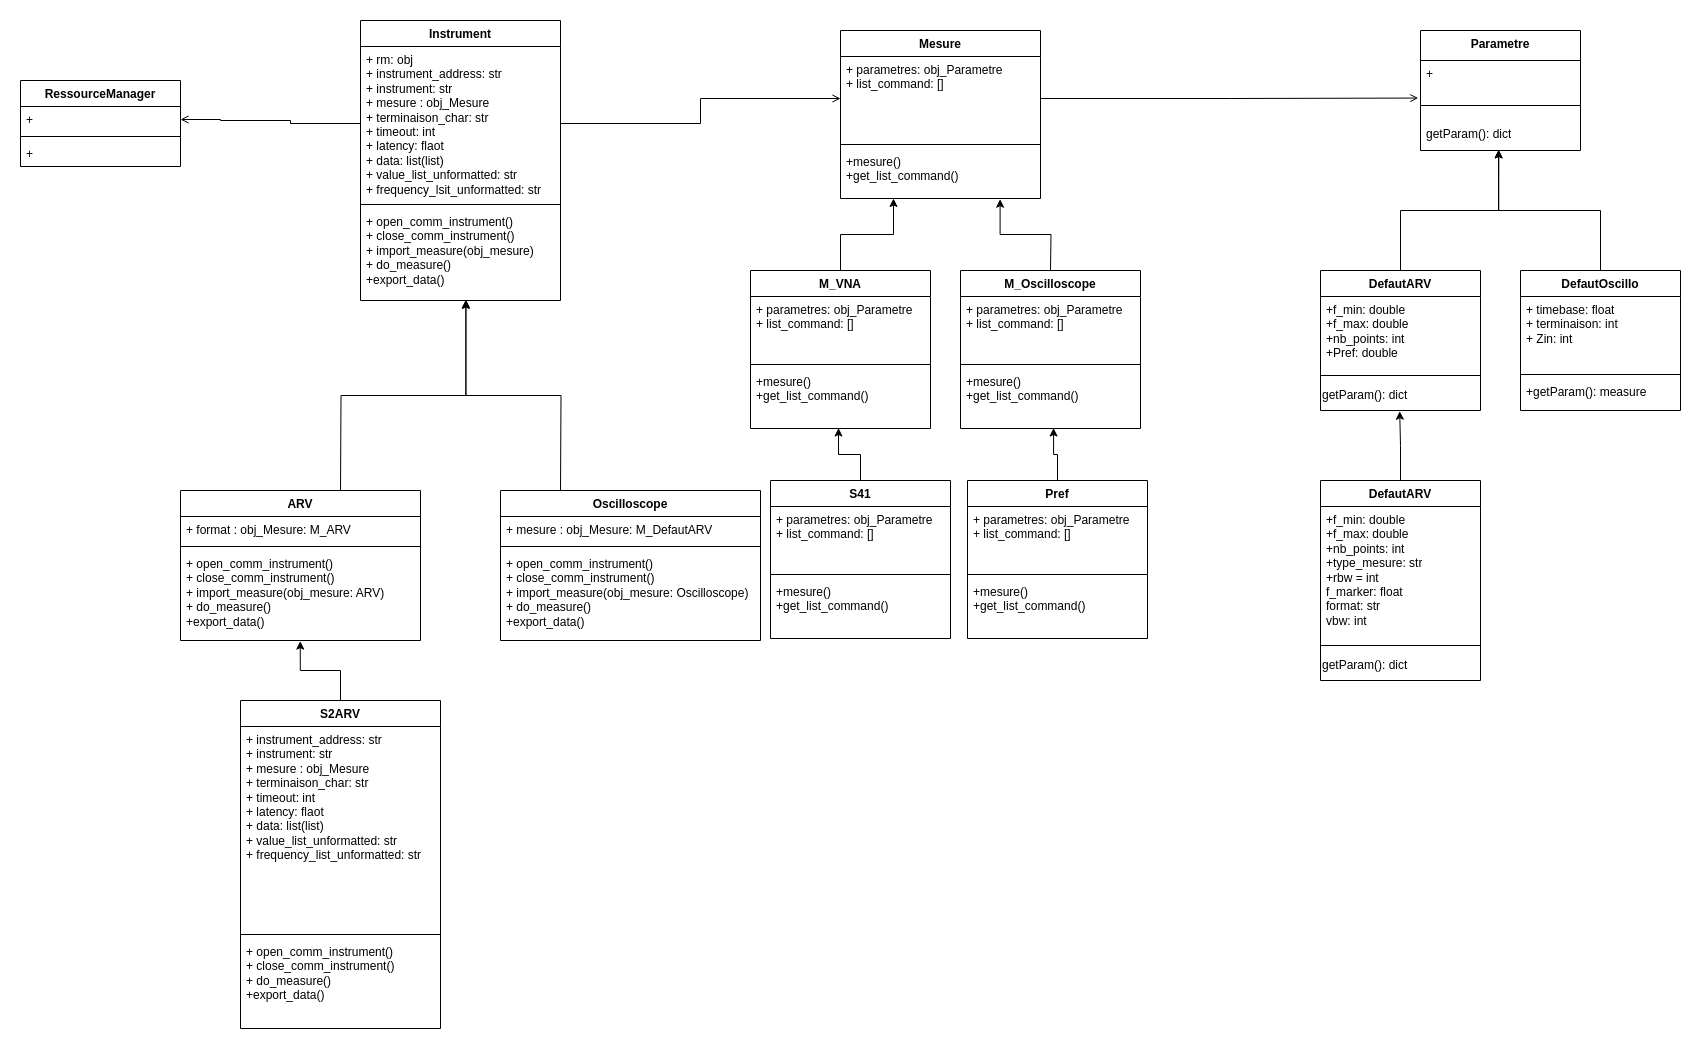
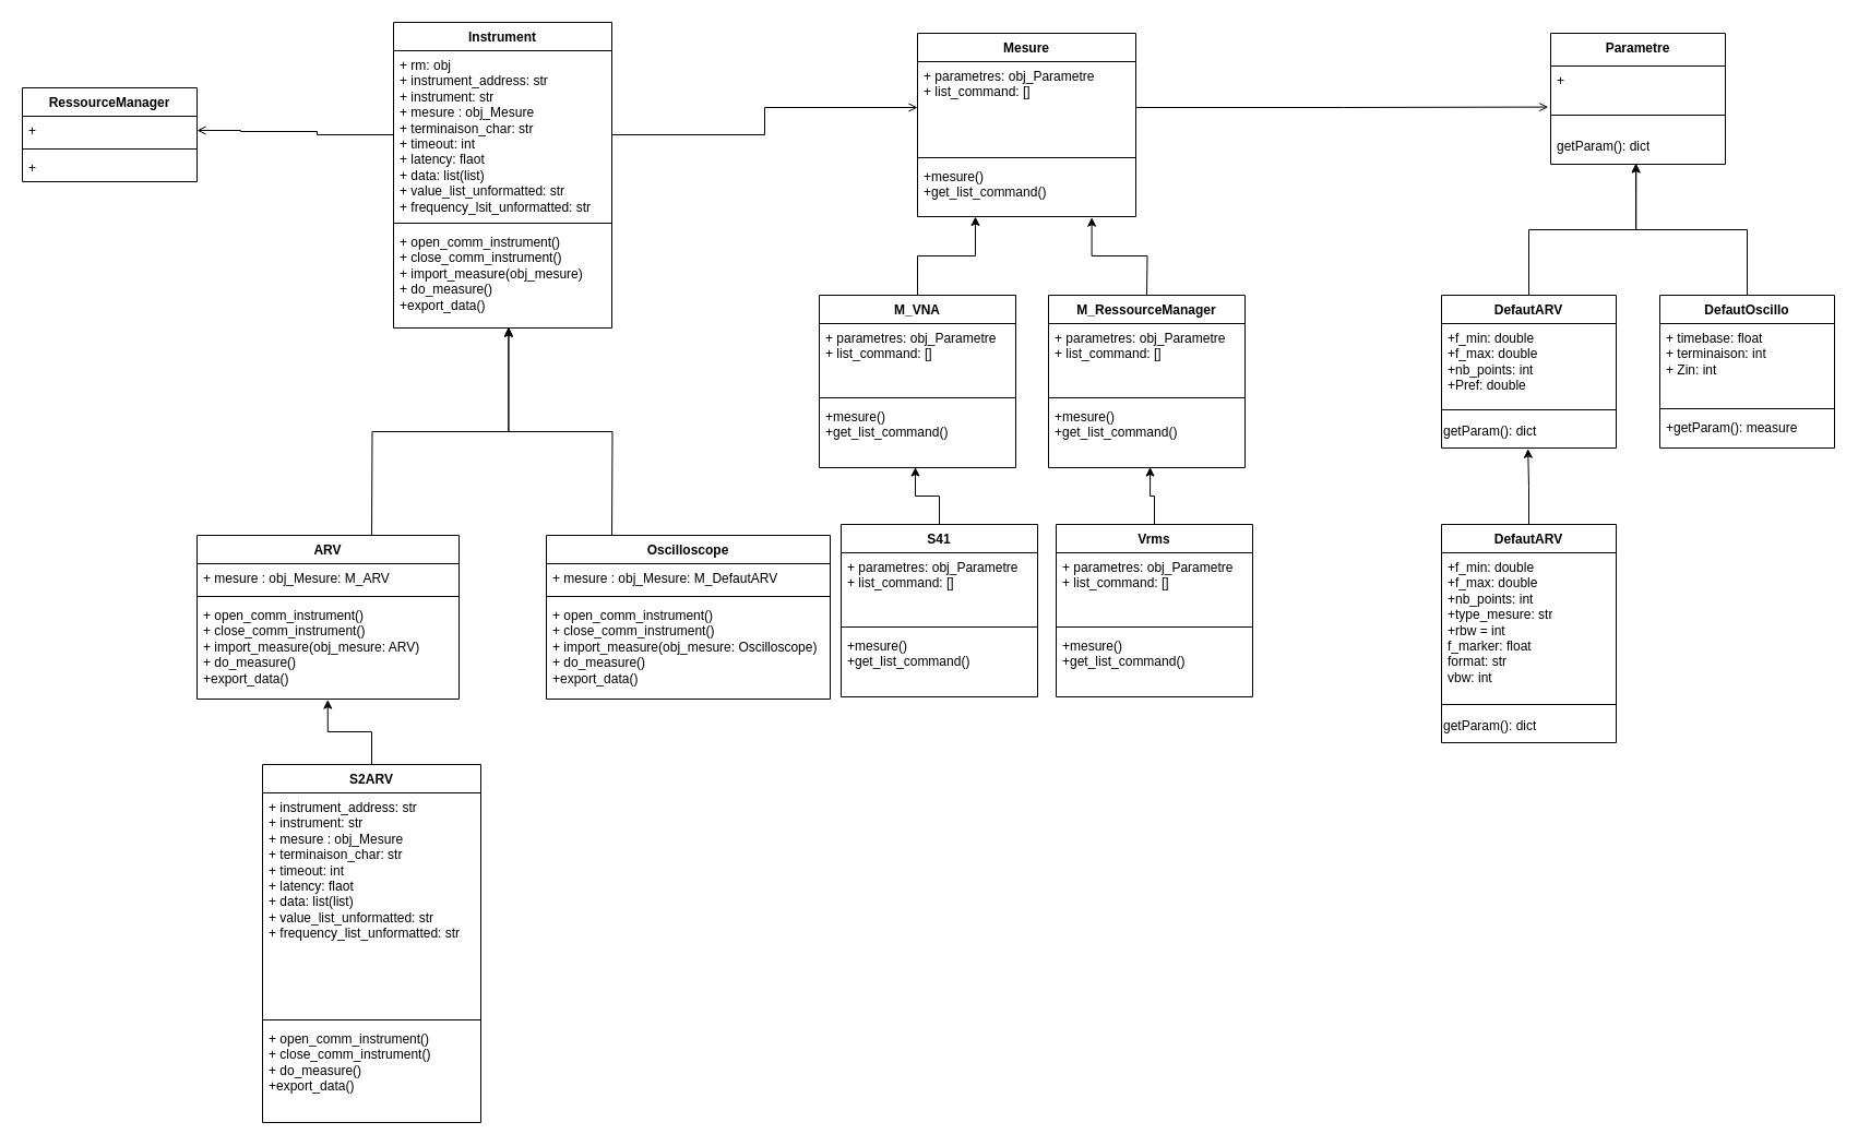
- <mxCell id="57" value="M_Oscilloscope" style="swimlane;fontStyle=1;align=center;verticalAlign=top;childLayout=stackLayout;horizontal=1;startSize=26;horizontalStack=0;resizeParent=1;resizeParentMax=0;resizeLast=0;collapsible=1;marginBottom=0;whiteSpace=wrap;html=1;" vertex="1" parent="1"><mxGeometry x="960" y="270" width="180" height="158" as="geometry" /></mxCell>
+ <mxCell id="57" value="M_RessourceManager" style="swimlane;fontStyle=1;align=center;verticalAlign=top;childLayout=stackLayout;horizontal=1;startSize=26;horizontalStack=0;resizeParent=1;resizeParentMax=0;resizeLast=0;collapsible=1;marginBottom=0;whiteSpace=wrap;html=1;" vertex="1" parent="1"><mxGeometry x="960" y="270" width="180" height="158" as="geometry" /></mxCell>
- <mxCell id="65" value="Pref" style="swimlane;fontStyle=1;align=center;verticalAlign=top;childLayout=stackLayout;horizontal=1;startSize=26;horizontalStack=0;resizeParent=1;resizeParentMax=0;resizeLast=0;collapsible=1;marginBottom=0;whiteSpace=wrap;html=1;" vertex="1" parent="1"><mxGeometry x="967" y="480" width="180" height="158" as="geometry" /></mxCell>
+ <mxCell id="65" value="Vrms" style="swimlane;fontStyle=1;align=center;verticalAlign=top;childLayout=stackLayout;horizontal=1;startSize=26;horizontalStack=0;resizeParent=1;resizeParentMax=0;resizeLast=0;collapsible=1;marginBottom=0;whiteSpace=wrap;html=1;" vertex="1" parent="1"><mxGeometry x="967" y="480" width="180" height="158" as="geometry" /></mxCell>
- <mxCell id="26" value="+ format : obj_Mesure: M_ARV" style="text;strokeColor=none;fillColor=none;align=left;verticalAlign=top;spacingLeft=4;spacingRight=4;overflow=hidden;rotatable=0;points=[[0,0.5],[1,0.5]];portConstraint=eastwest;whiteSpace=wrap;html=1;" parent="25" vertex="1"><mxGeometry y="26" width="240" height="26" as="geometry" /></mxCell>
+ <mxCell id="26" value="+ mesure : obj_Mesure: M_ARV" style="text;strokeColor=none;fillColor=none;align=left;verticalAlign=top;spacingLeft=4;spacingRight=4;overflow=hidden;rotatable=0;points=[[0,0.5],[1,0.5]];portConstraint=eastwest;whiteSpace=wrap;html=1;" parent="25" vertex="1"><mxGeometry y="26" width="240" height="26" as="geometry" /></mxCell>
